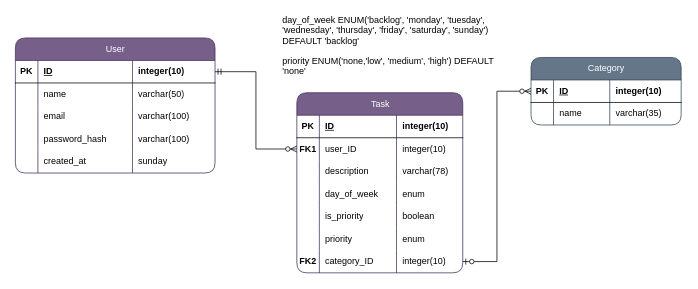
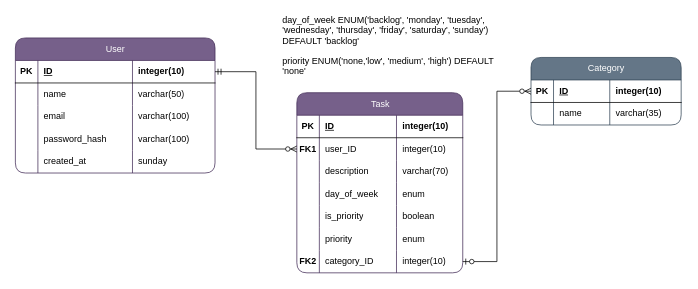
- <mxCell id="35" value="varchar(78)" style="shape=partialRectangle;connectable=0;fillColor=none;top=0;left=0;bottom=0;right=0;align=left;spacingLeft=6;overflow=hidden;whiteSpace=wrap;html=1;" vertex="1" parent="32"><mxGeometry x="132.778" width="88.296" height="30" as="geometry"><mxRectangle width="88.296" height="30" as="alternateBounds" /></mxGeometry></mxCell>
+ <mxCell id="35" value="varchar(70)" style="shape=partialRectangle;connectable=0;fillColor=none;top=0;left=0;bottom=0;right=0;align=left;spacingLeft=6;overflow=hidden;whiteSpace=wrap;html=1;" vertex="1" parent="32"><mxGeometry x="132.778" width="88.296" height="30" as="geometry"><mxRectangle width="88.296" height="30" as="alternateBounds" /></mxGeometry></mxCell>
